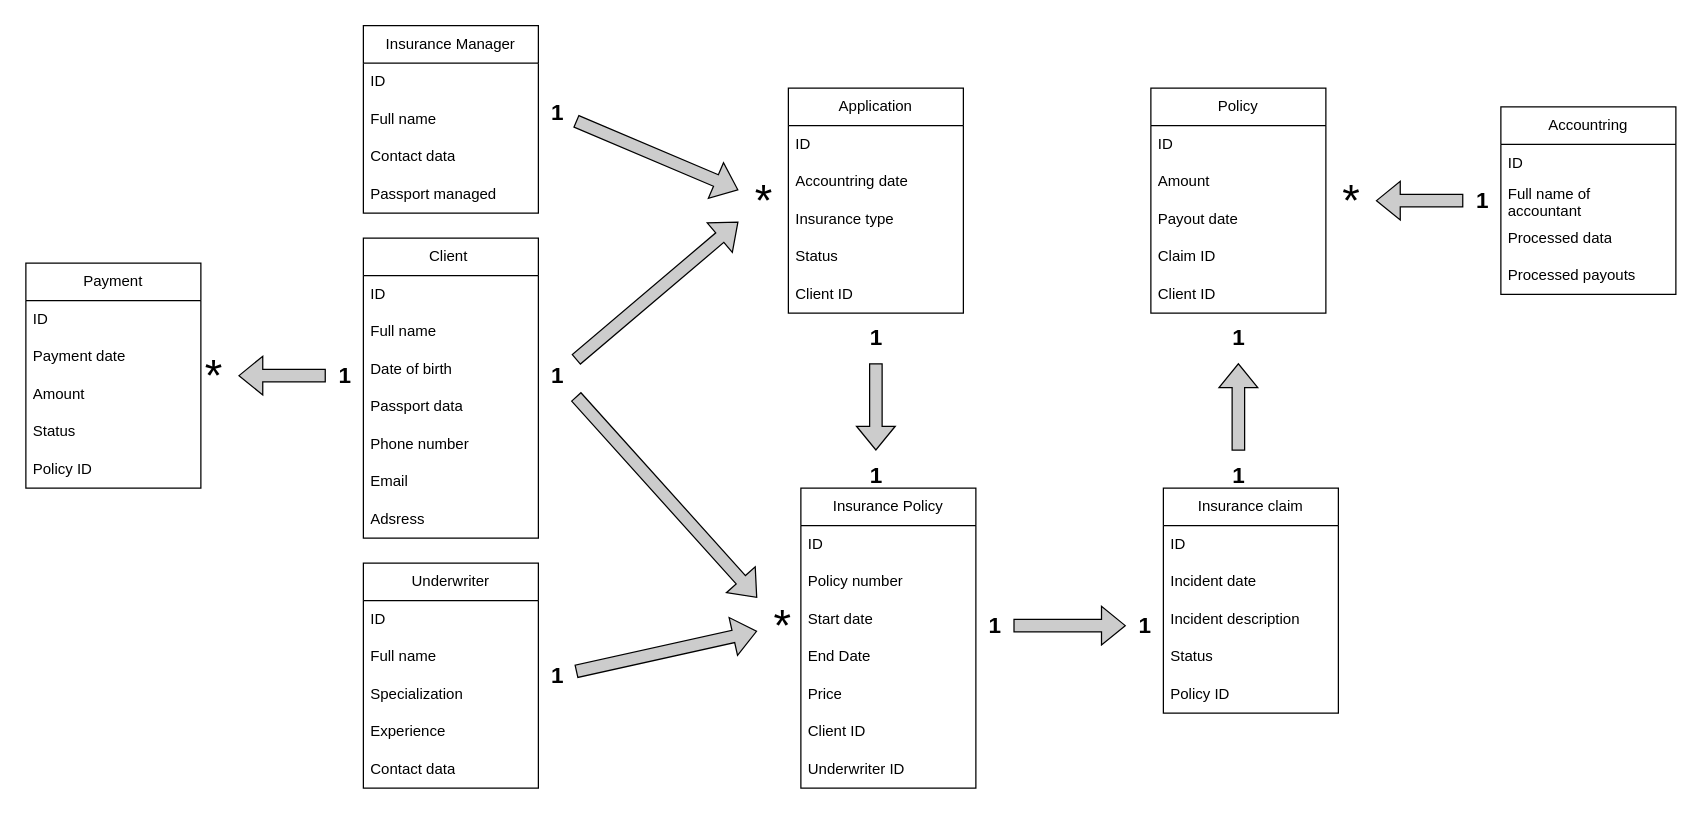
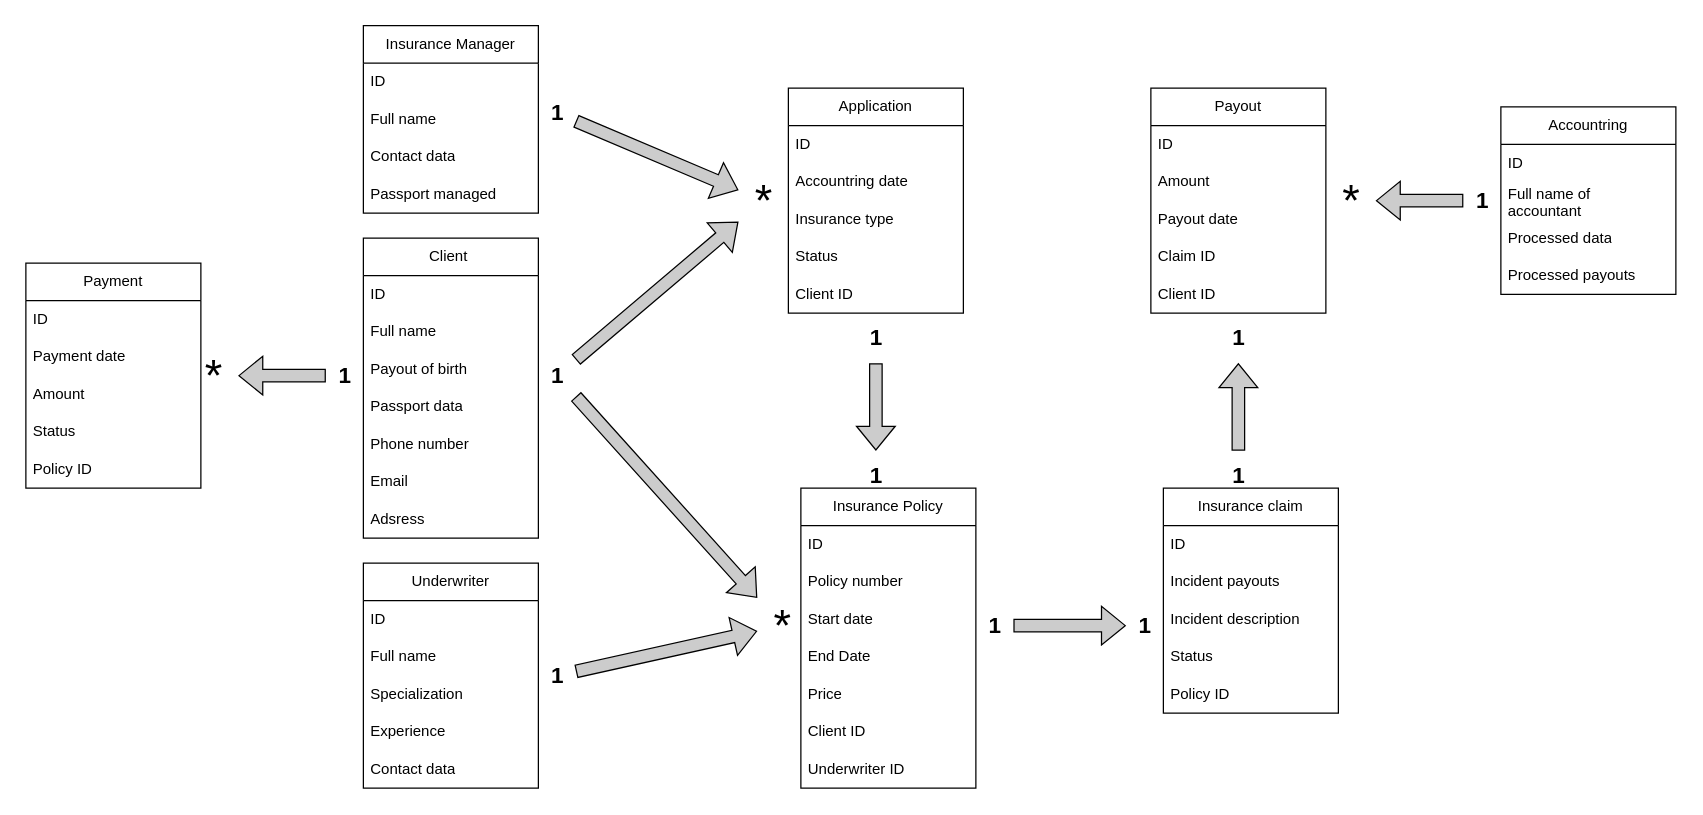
- <mxCell id="54" value="Policy" style="swimlane;fontStyle=0;childLayout=stackLayout;horizontal=1;startSize=30;horizontalStack=0;resizeParent=1;resizeParentMax=0;resizeLast=0;collapsible=1;marginBottom=0;whiteSpace=wrap;html=1;" vertex="1" parent="1"><mxGeometry x="920" y="70" width="140" height="180" as="geometry" /></mxCell>
+ <mxCell id="54" value="Payout" style="swimlane;fontStyle=0;childLayout=stackLayout;horizontal=1;startSize=30;horizontalStack=0;resizeParent=1;resizeParentMax=0;resizeLast=0;collapsible=1;marginBottom=0;whiteSpace=wrap;html=1;" vertex="1" parent="1"><mxGeometry x="920" y="70" width="140" height="180" as="geometry" /></mxCell>
- <mxCell id="5" value="Date of birth" style="text;strokeColor=none;fillColor=none;align=left;verticalAlign=middle;spacingLeft=4;spacingRight=4;overflow=hidden;points=[[0,0.5],[1,0.5]];portConstraint=eastwest;rotatable=0;whiteSpace=wrap;html=1;" vertex="1" parent="2"><mxGeometry y="90" width="140" height="30" as="geometry" /></mxCell>
+ <mxCell id="5" value="Payout of birth" style="text;strokeColor=none;fillColor=none;align=left;verticalAlign=middle;spacingLeft=4;spacingRight=4;overflow=hidden;points=[[0,0.5],[1,0.5]];portConstraint=eastwest;rotatable=0;whiteSpace=wrap;html=1;" vertex="1" parent="2"><mxGeometry y="90" width="140" height="30" as="geometry" /></mxCell>
- <mxCell id="50" value="Incident date&amp;nbsp;" style="text;strokeColor=none;fillColor=none;align=left;verticalAlign=middle;spacingLeft=4;spacingRight=4;overflow=hidden;points=[[0,0.5],[1,0.5]];portConstraint=eastwest;rotatable=0;whiteSpace=wrap;html=1;" vertex="1" parent="48"><mxGeometry y="60" width="140" height="30" as="geometry" /></mxCell>
+ <mxCell id="50" value="Incident payouts&amp;nbsp;" style="text;strokeColor=none;fillColor=none;align=left;verticalAlign=middle;spacingLeft=4;spacingRight=4;overflow=hidden;points=[[0,0.5],[1,0.5]];portConstraint=eastwest;rotatable=0;whiteSpace=wrap;html=1;" vertex="1" parent="48"><mxGeometry y="60" width="140" height="30" as="geometry" /></mxCell>
